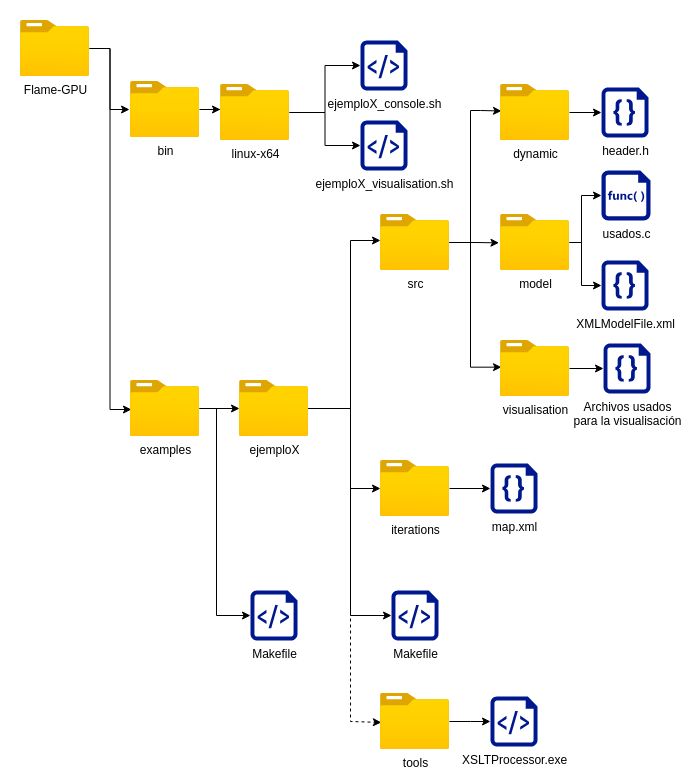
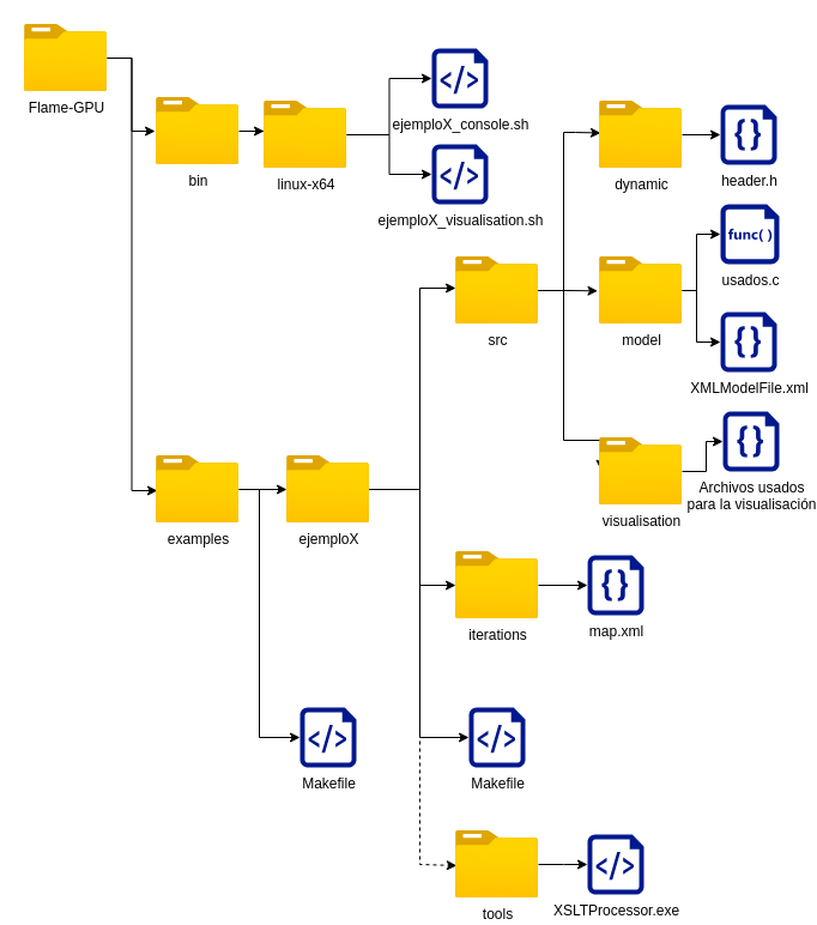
- <mxCell id="33" value="visualisation" style="aspect=fixed;html=1;points=[];align=center;image;fontSize=12;image=img/lib/azure2/general/Folder_Blank.svg;" parent="1" vertex="1"><mxGeometry x="500" y="340" width="69" height="56.0" as="geometry" /></mxCell>
+ <mxCell id="33" value="visualisation" style="aspect=fixed;html=1;points=[];align=center;image;fontSize=12;image=img/lib/azure2/general/Folder_Blank.svg;" parent="1" vertex="1"><mxGeometry x="500" y="365" width="69" height="56.0" as="geometry" /></mxCell>
